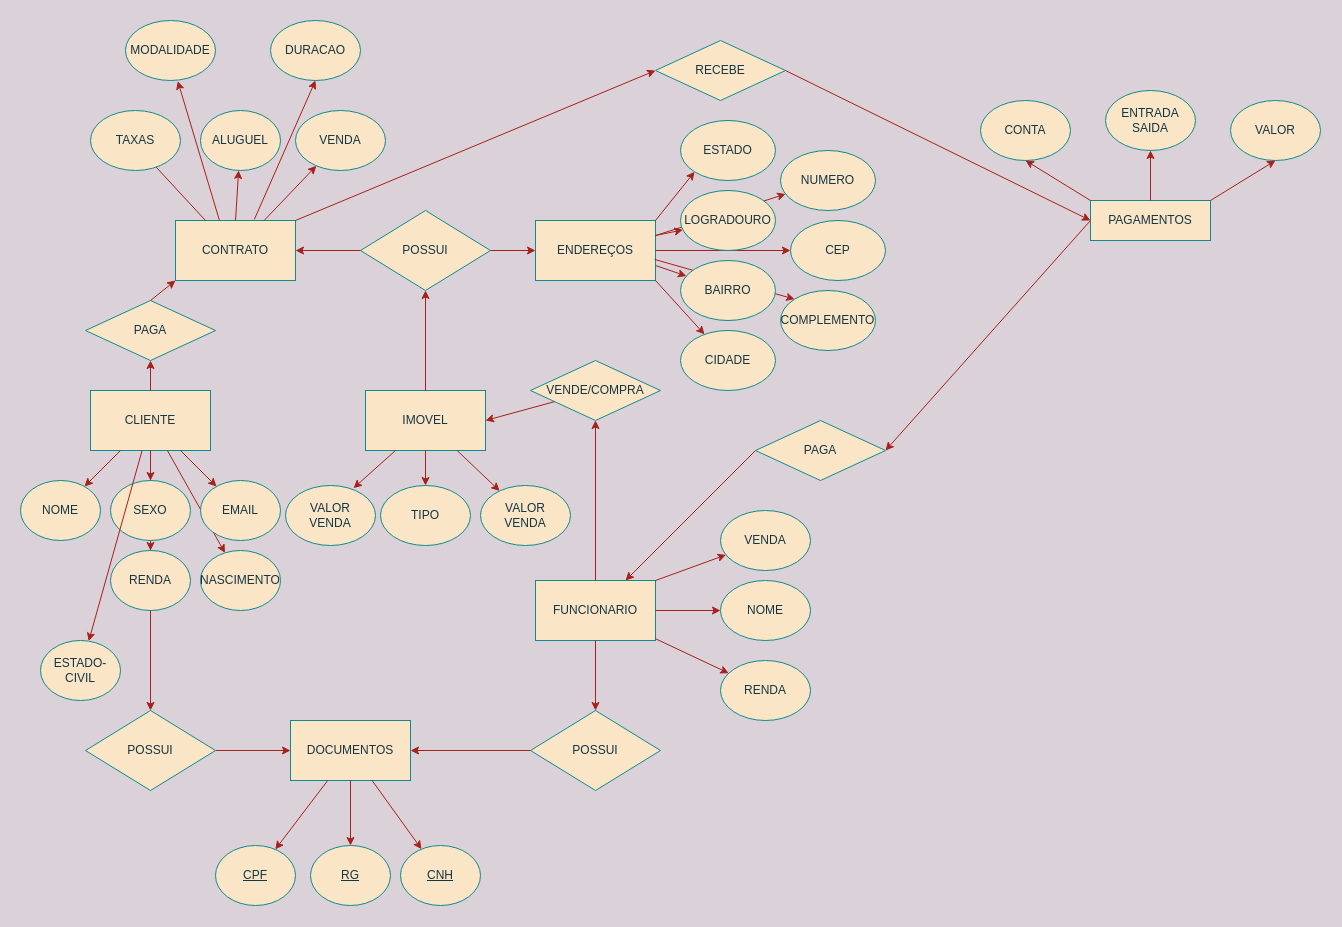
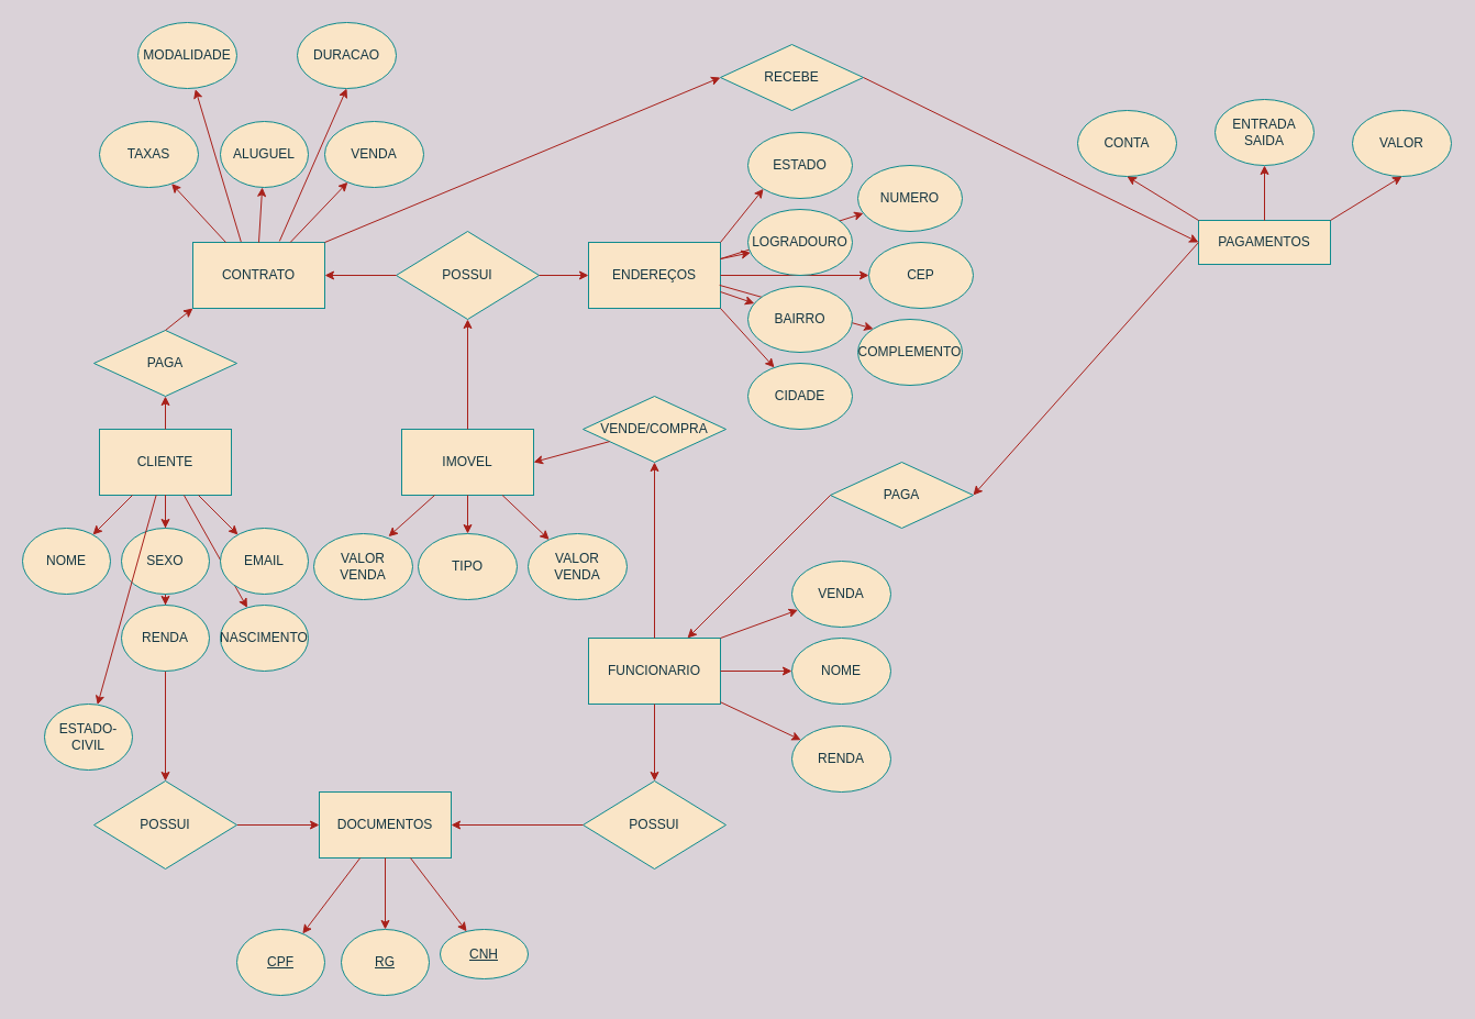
- <mxCell id="68" value="" style="endArrow=none;html=1;rounded=0;exitX=0.25;exitY=0;exitDx=0;exitDy=0;entryX=0.729;entryY=0.943;entryDx=0;entryDy=0;entryPerimeter=0;labelBackgroundColor=#DAD2D8;strokeColor=#A8201A;fontColor=#143642;" edge="1" parent="1" source="44" target="69"><mxGeometry width="50" height="50" relative="1" as="geometry"><mxPoint x="420" y="440" as="sourcePoint" /><mxPoint x="160" y="170" as="targetPoint" /></mxGeometry></mxCell>
+ <mxCell id="68" value="" style="endArrow=classic;html=1;rounded=0;exitX=0.25;exitY=0;exitDx=0;exitDy=0;entryX=0.729;entryY=0.943;entryDx=0;entryDy=0;entryPerimeter=0;labelBackgroundColor=#DAD2D8;strokeColor=#A8201A;fontColor=#143642;" edge="1" parent="1" source="44" target="69"><mxGeometry width="50" height="50" relative="1" as="geometry"><mxPoint x="420" y="440" as="sourcePoint" /><mxPoint x="160" y="170" as="targetPoint" /></mxGeometry></mxCell>
- <mxCell id="25" value="&lt;u&gt;CNH&lt;/u&gt;" style="ellipse;whiteSpace=wrap;html=1;fillColor=#FAE5C7;strokeColor=#0F8B8D;fontColor=#143642;rounded=0;" vertex="1" parent="1"><mxGeometry x="400" y="845" width="80" height="60" as="geometry" /></mxCell>
+ <mxCell id="25" value="&lt;u&gt;CNH&lt;/u&gt;" style="ellipse;whiteSpace=wrap;html=1;fillColor=#FAE5C7;strokeColor=#0F8B8D;fontColor=#143642;rounded=0;" vertex="1" parent="1"><mxGeometry x="400" y="845" width="80" height="45" as="geometry" /></mxCell>
